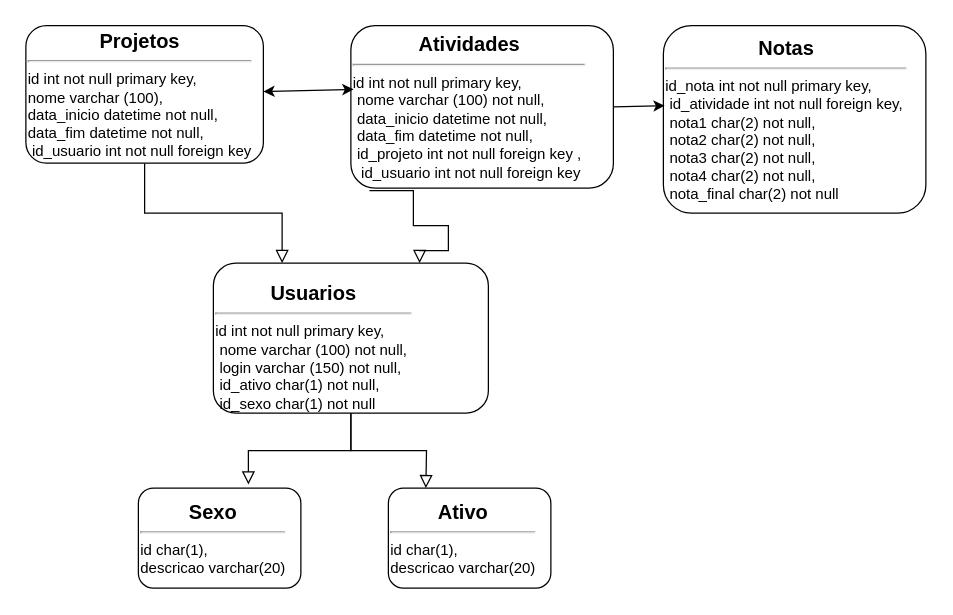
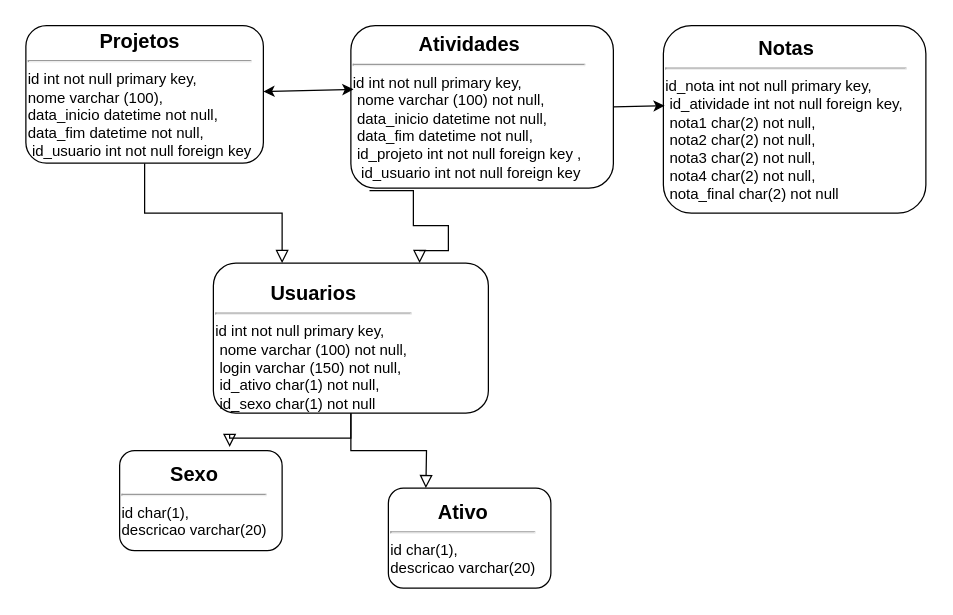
- <mxCell id="10" value="&lt;div style=&quot;text-align: center;&quot;&gt;&lt;span style=&quot;font-size: 16px;&quot;&gt;&lt;b&gt;Sexo&lt;/b&gt;&lt;/span&gt;&lt;/div&gt;&lt;hr&gt;&lt;div&gt;&lt;div&gt;id char(1),&lt;/div&gt;&lt;div&gt;descricao varchar(20)&lt;/div&gt;&lt;/div&gt;" style="rounded=1;whiteSpace=wrap;html=1;fontSize=12;glass=0;strokeWidth=1;shadow=0;align=left;" vertex="1" parent="1"><mxGeometry x="110" y="390" width="130" height="80" as="geometry" /></mxCell>
+ <mxCell id="10" value="&lt;div style=&quot;text-align: center;&quot;&gt;&lt;span style=&quot;font-size: 16px;&quot;&gt;&lt;b&gt;Sexo&lt;/b&gt;&lt;/span&gt;&lt;/div&gt;&lt;hr&gt;&lt;div&gt;&lt;div&gt;id char(1),&lt;/div&gt;&lt;div&gt;descricao varchar(20)&lt;/div&gt;&lt;/div&gt;" style="rounded=1;whiteSpace=wrap;html=1;fontSize=12;glass=0;strokeWidth=1;shadow=0;align=left;" vertex="1" parent="1"><mxGeometry x="95" y="360" width="130" height="80" as="geometry" /></mxCell>
